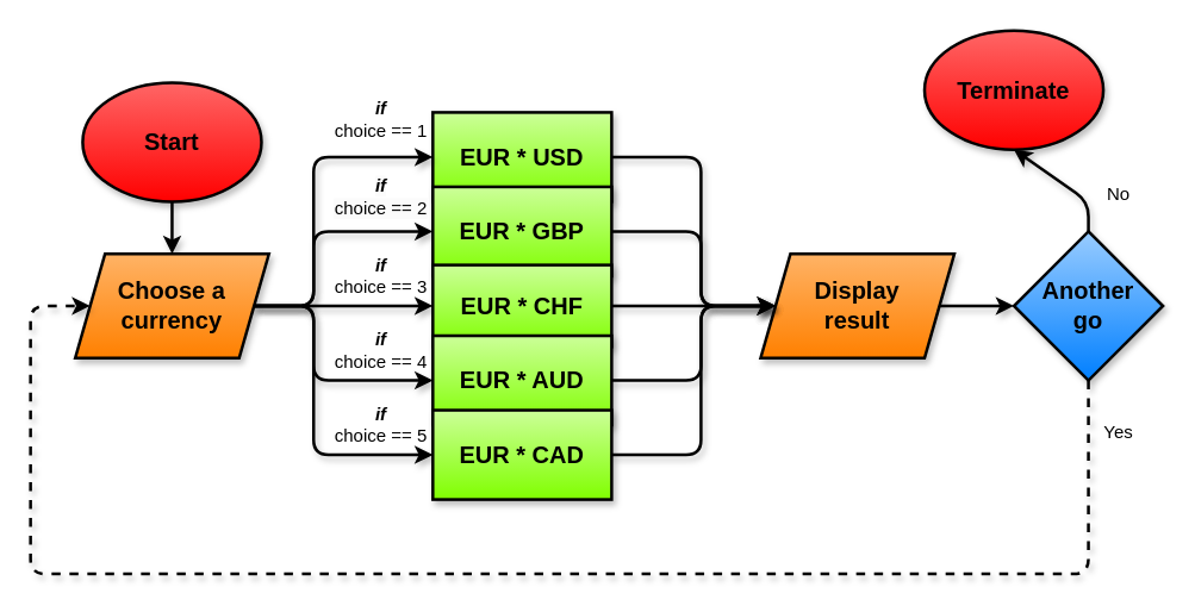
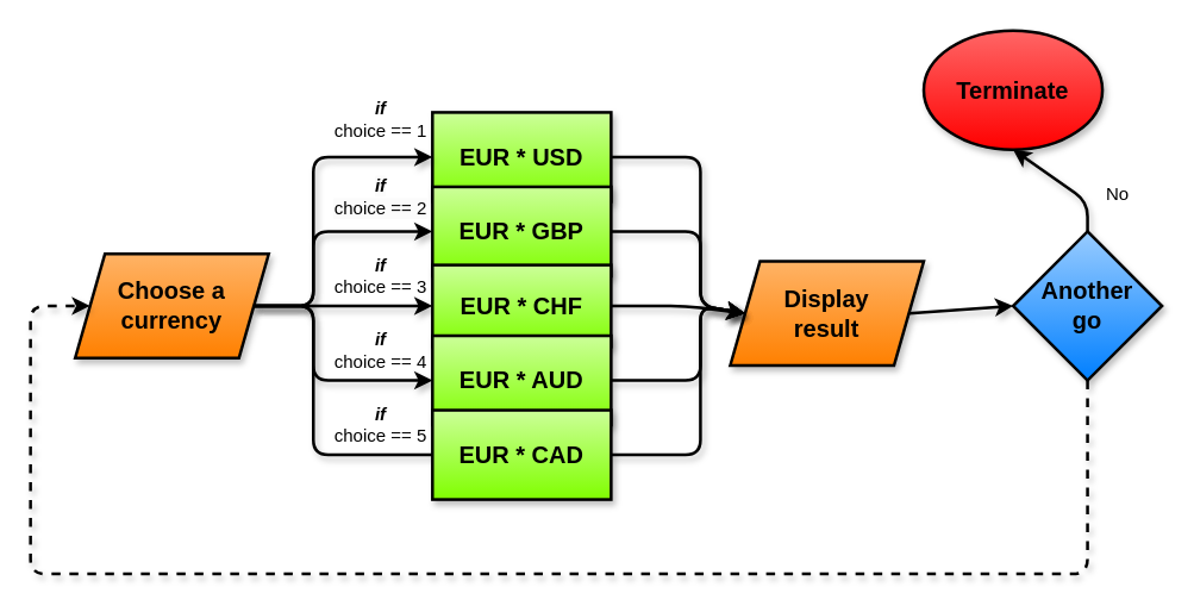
- <mxCell id="5" value="Start" style="ellipse;whiteSpace=wrap;html=1;strokeWidth=2;fontSize=16;rounded=1;fillColor=#FF6666;gradientColor=#FF0000;shadow=1;spacing=2;fontStyle=1" vertex="1" parent="1"><mxGeometry x="55" y="55" width="120" height="80" as="geometry" /></mxCell>
- <mxCell id="4" value="" style="endArrow=classic;html=1;rounded=1;fontSize=16;exitX=0.5;exitY=1;exitDx=0;exitDy=0;entryX=0.5;entryY=0;entryDx=0;entryDy=0;strokeWidth=2;shadow=1;" edge="1" parent="1" source="5" target="6"><mxGeometry width="50" height="50" relative="1" as="geometry"><mxPoint x="115" y="5" as="sourcePoint" /><mxPoint x="245" y="115" as="targetPoint" /></mxGeometry></mxCell>
- <mxCell id="21" value="Display &lt;br&gt;result" style="shape=parallelogram;perimeter=parallelogramPerimeter;whiteSpace=wrap;html=1;fixedSize=1;strokeWidth=2;shadow=1;fillColor=#FFB366;gradientColor=#FF8000;fontSize=16;fontStyle=1" vertex="1" parent="1"><mxGeometry x="510" y="170" width="130" height="70" as="geometry" /></mxCell>
+ <mxCell id="21" value="Display &lt;br&gt;result" style="shape=parallelogram;perimeter=parallelogramPerimeter;whiteSpace=wrap;html=1;fixedSize=1;strokeWidth=2;shadow=1;fillColor=#FFB366;gradientColor=#FF8000;fontSize=16;fontStyle=1" vertex="1" parent="1"><mxGeometry x="490" y="175" width="130" height="70" as="geometry" /></mxCell>
- <mxCell id="28" value="Yes" style="text;html=1;align=center;verticalAlign=middle;resizable=0;points=[];autosize=1;strokeColor=none;fillColor=none;" vertex="1" parent="1"><mxGeometry x="730" y="275" width="40" height="30" as="geometry" /></mxCell>
- <mxCell id="10" value="" style="endArrow=classic;html=1;rounded=1;fontSize=16;exitX=1;exitY=0.5;exitDx=0;exitDy=0;strokeWidth=2;shadow=1;entryX=0;entryY=0.5;entryDx=0;entryDy=0;" edge="1" parent="1" source="6" target="20"><mxGeometry width="50" height="50" relative="1" as="geometry"><mxPoint x="165" y="205" as="sourcePoint" /><mxPoint x="280" y="305" as="targetPoint" /><Array as="points"><mxPoint x="210" y="205" /><mxPoint x="210" y="305" /></Array></mxGeometry></mxCell>
+ <mxCell id="10" value="" style="endArrow=none;html=1;rounded=1;fontSize=16;exitX=1;exitY=0.5;exitDx=0;exitDy=0;strokeWidth=2;shadow=1;entryX=0;entryY=0.5;entryDx=0;entryDy=0;" edge="1" parent="1" source="6" target="20"><mxGeometry width="50" height="50" relative="1" as="geometry"><mxPoint x="165" y="205" as="sourcePoint" /><mxPoint x="280" y="305" as="targetPoint" /><Array as="points"><mxPoint x="210" y="205" /><mxPoint x="210" y="305" /></Array></mxGeometry></mxCell>
